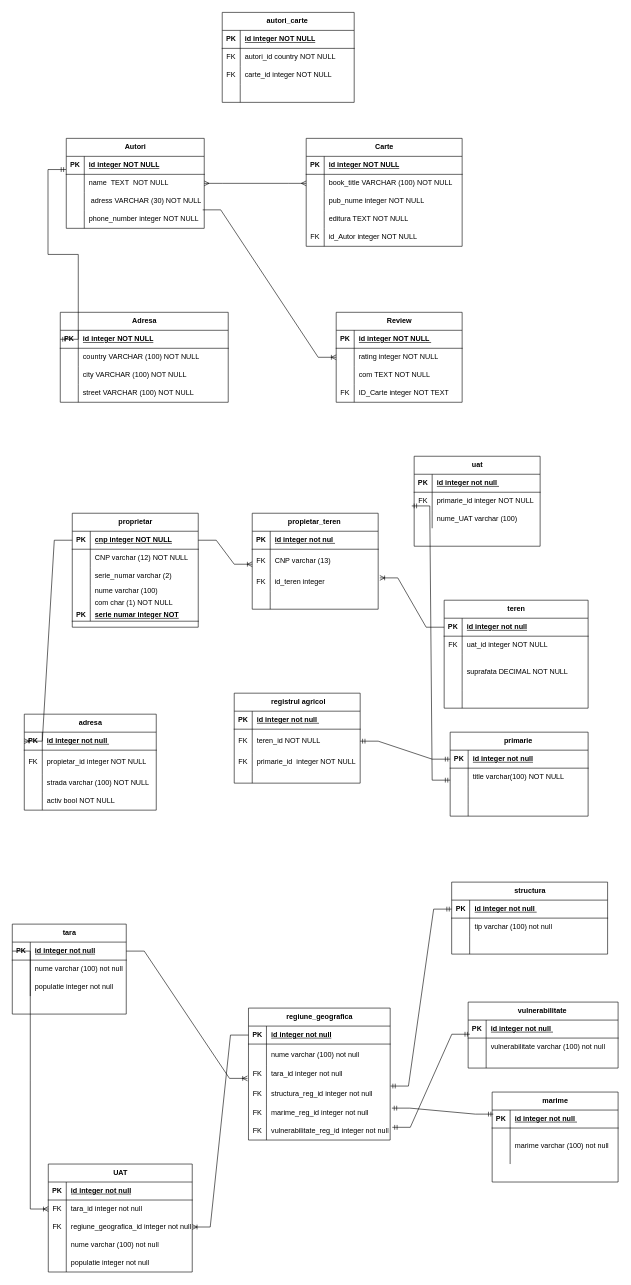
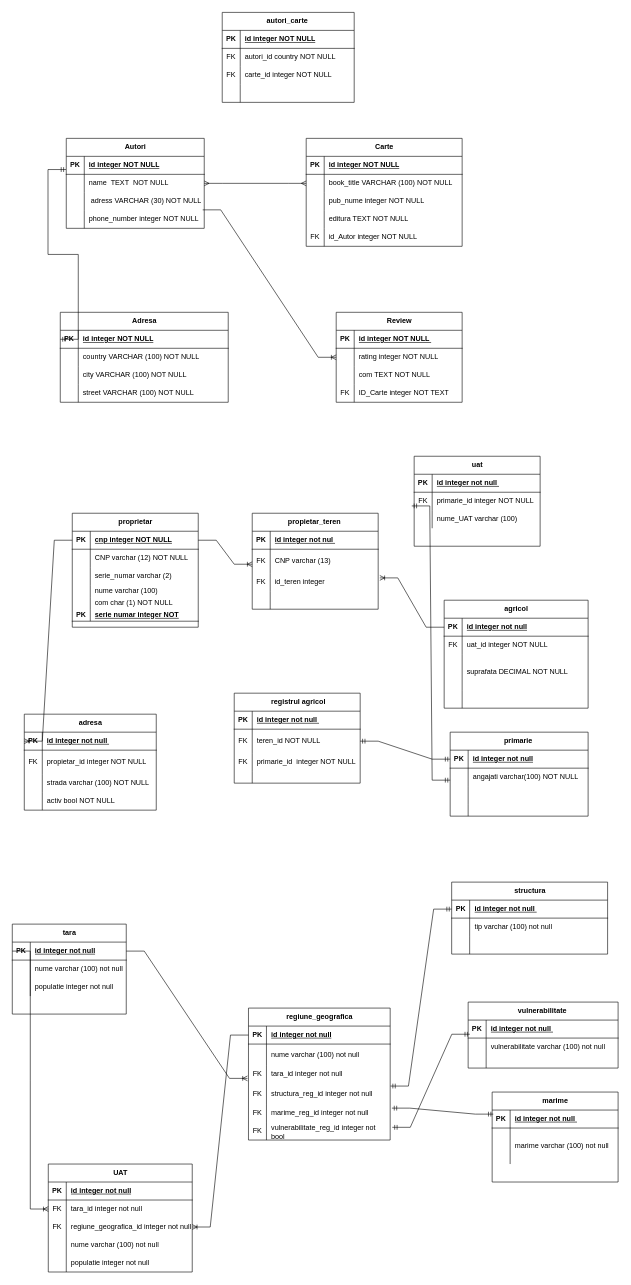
- <mxCell id="73" value="teren" style="shape=table;startSize=30;container=1;collapsible=1;childLayout=tableLayout;fixedRows=1;rowLines=0;fontStyle=1;align=center;resizeLast=1;html=1;" vertex="1" parent="1"><mxGeometry x="740" y="1000" width="240" height="180" as="geometry" /></mxCell>
+ <mxCell id="73" value="agricol" style="shape=table;startSize=30;container=1;collapsible=1;childLayout=tableLayout;fixedRows=1;rowLines=0;fontStyle=1;align=center;resizeLast=1;html=1;" vertex="1" parent="1"><mxGeometry x="740" y="1000" width="240" height="180" as="geometry" /></mxCell>
- <mxCell id="124" value="title varchar(100) NOT NULL" style="shape=partialRectangle;connectable=0;fillColor=none;top=0;left=0;bottom=0;right=0;align=left;spacingLeft=6;overflow=hidden;whiteSpace=wrap;html=1;" vertex="1" parent="122"><mxGeometry x="30" width="200" height="30" as="geometry"><mxRectangle width="200" height="30" as="alternateBounds" /></mxGeometry></mxCell>
+ <mxCell id="124" value="angajati varchar(100) NOT NULL" style="shape=partialRectangle;connectable=0;fillColor=none;top=0;left=0;bottom=0;right=0;align=left;spacingLeft=6;overflow=hidden;whiteSpace=wrap;html=1;" vertex="1" parent="122"><mxGeometry x="30" width="200" height="30" as="geometry"><mxRectangle width="200" height="30" as="alternateBounds" /></mxGeometry></mxCell>
- <mxCell id="190" value="vulnerabilitate_reg_id integer not null" style="shape=partialRectangle;connectable=0;fillColor=none;top=0;left=0;bottom=0;right=0;align=left;spacingLeft=6;overflow=hidden;whiteSpace=wrap;html=1;" vertex="1" parent="188"><mxGeometry x="30" width="206.25" height="30" as="geometry"><mxRectangle width="206.25" height="30" as="alternateBounds" /></mxGeometry></mxCell>
+ <mxCell id="190" value="vulnerabilitate_reg_id integer not bool" style="shape=partialRectangle;connectable=0;fillColor=none;top=0;left=0;bottom=0;right=0;align=left;spacingLeft=6;overflow=hidden;whiteSpace=wrap;html=1;" vertex="1" parent="188"><mxGeometry x="30" width="206.25" height="30" as="geometry"><mxRectangle width="206.25" height="30" as="alternateBounds" /></mxGeometry></mxCell>
